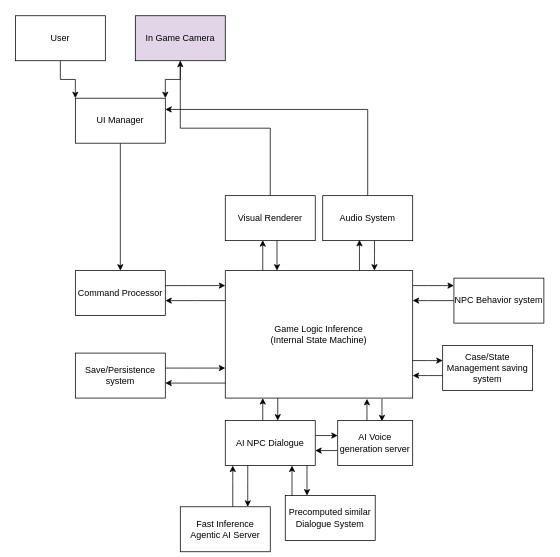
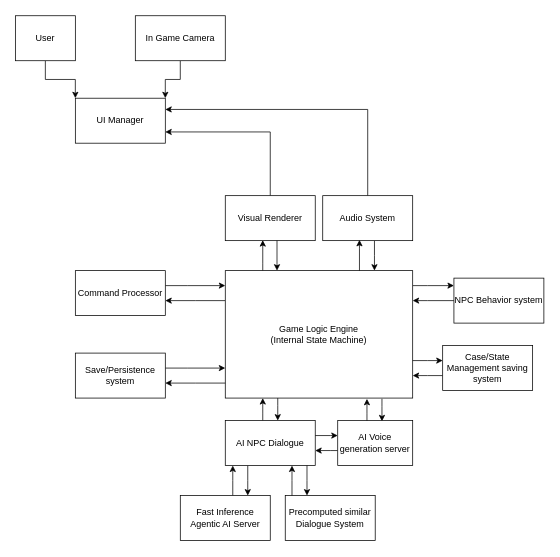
- <mxCell id="3" value="User" style="rounded=0;whiteSpace=wrap;html=1;" parent="1" vertex="1"><mxGeometry x="20" y="20" width="120" height="60" as="geometry" /></mxCell>
+ <mxCell id="3" value="User" style="rounded=0;whiteSpace=wrap;html=1;" parent="1" vertex="1"><mxGeometry x="20" y="20" width="80" height="60" as="geometry" /></mxCell>
- <mxCell id="9" value="In Game Camera" style="rounded=0;whiteSpace=wrap;html=1;fillColor=#e1d5e7;" parent="1" vertex="1"><mxGeometry x="180" y="20" width="120" height="60" as="geometry" /></mxCell>
+ <mxCell id="9" value="In Game Camera" style="rounded=0;whiteSpace=wrap;html=1;" parent="1" vertex="1"><mxGeometry x="180" y="20" width="120" height="60" as="geometry" /></mxCell>
- <mxCell id="22" style="edgeStyle=orthogonalEdgeStyle;rounded=0;orthogonalLoop=1;jettySize=auto;html=1;exitX=0.5;exitY=0;exitDx=0;exitDy=0;" parent="1" source="23" target="9" edge="1"><mxGeometry relative="1" as="geometry" /></mxCell>
+ <mxCell id="22" style="edgeStyle=orthogonalEdgeStyle;rounded=0;orthogonalLoop=1;jettySize=auto;html=1;entryX=1;entryY=0.75;entryDx=0;entryDy=0;exitX=0.5;exitY=0;exitDx=0;exitDy=0;" parent="1" source="23" target="5" edge="1"><mxGeometry relative="1" as="geometry" /></mxCell>
- <mxCell id="4" value="" style="edgeStyle=orthogonalEdgeStyle;rounded=0;orthogonalLoop=1;jettySize=auto;html=1;" parent="1" source="5" target="7" edge="1"><mxGeometry relative="1" as="geometry"><Array as="points"><mxPoint x="160" y="260" /><mxPoint x="160" y="260" /></Array></mxGeometry></mxCell>
- <mxCell id="14" value="Game Logic Inference&lt;div&gt;(Internal State Machine)&lt;/div&gt;" style="rounded=0;whiteSpace=wrap;html=1;" parent="1" vertex="1"><mxGeometry x="300" y="360" width="250" height="170" as="geometry" /></mxCell>
+ <mxCell id="14" value="Game Logic Engine&lt;div&gt;(Internal State Machine)&lt;/div&gt;" style="rounded=0;whiteSpace=wrap;html=1;" parent="1" vertex="1"><mxGeometry x="300" y="360" width="250" height="170" as="geometry" /></mxCell>
- <mxCell id="21" value="Fast Inference Agentic AI Server" style="rounded=0;whiteSpace=wrap;html=1;" parent="1" vertex="1"><mxGeometry x="240" y="675" width="120" height="60" as="geometry" /></mxCell>
+ <mxCell id="21" value="Fast Inference Agentic AI Server" style="rounded=0;whiteSpace=wrap;html=1;" parent="1" vertex="1"><mxGeometry x="240" y="660" width="120" height="60" as="geometry" /></mxCell>
